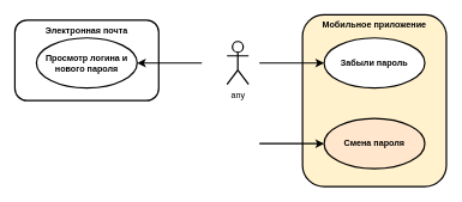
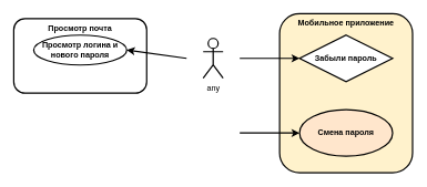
- <mxCell id="10" value="Электронная почта" style="html=1;whiteSpace=wrap;rounded=1;fontStyle=1;verticalAlign=top;strokeWidth=2;" parent="1" vertex="1"><mxGeometry x="20" y="27.5" width="200" height="112.5" as="geometry" /></mxCell>
+ <mxCell id="10" value="Просмотр почта" style="html=1;whiteSpace=wrap;rounded=1;fontStyle=1;verticalAlign=top;strokeWidth=2;" parent="1" vertex="1"><mxGeometry x="20" y="27.5" width="200" height="112.5" as="geometry" /></mxCell>
- <mxCell id="11" value="Просмотр логина и нового пароля" style="ellipse;whiteSpace=wrap;html=1;strokeWidth=2;fontStyle=1" parent="1" vertex="1"><mxGeometry x="50" y="52.5" width="140" height="70" as="geometry" /></mxCell>
+ <mxCell id="11" value="Просмотр логина и нового пароля" style="ellipse;whiteSpace=wrap;html=1;strokeWidth=2;fontStyle=1" parent="1" vertex="1"><mxGeometry x="50" y="52.5" width="140" height="45" as="geometry" /></mxCell>
- <mxCell id="4" value="any" style="shape=umlActor;verticalLabelPosition=bottom;verticalAlign=top;html=1;strokeWidth=2;" parent="1" vertex="1"><mxGeometry x="315" y="57.5" width="30" height="60" as="geometry" /></mxCell>
+ <mxCell id="4" value="any" style="shape=umlActor;verticalLabelPosition=bottom;verticalAlign=top;html=1;strokeWidth=2;" parent="1" vertex="1"><mxGeometry x="305" y="57.5" width="30" height="60" as="geometry" /></mxCell>
- <mxCell id="5" value="Забыли пароль" style="ellipse;whiteSpace=wrap;html=1;strokeWidth=2;fontStyle=1" parent="1" vertex="1"><mxGeometry x="450" y="52.5" width="140" height="70" as="geometry" /></mxCell>
+ <mxCell id="5" value="Забыли пароль" style="rhombus;whiteSpace=wrap;html=1;strokeWidth=2;fontStyle=1;" parent="1" vertex="1"><mxGeometry x="450" y="52.5" width="140" height="70" as="geometry" /></mxCell>
